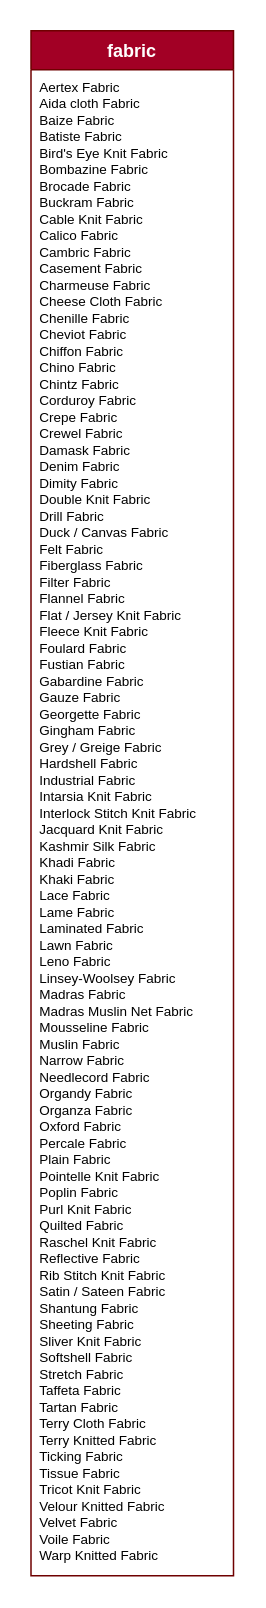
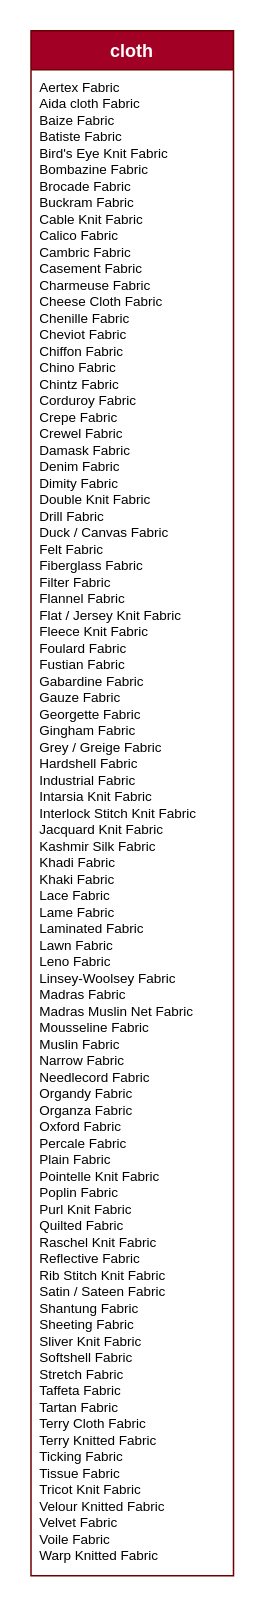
- <mxCell id="2" value="fabric" style="swimlane;fontStyle=1;align=center;verticalAlign=top;childLayout=stackLayout;horizontal=1;startSize=26;horizontalStack=0;resizeParent=1;resizeLast=0;collapsible=1;marginBottom=0;rounded=0;shadow=0;strokeWidth=1;fillColor=#a20025;strokeColor=#6F0000;fontColor=#ffffff;" parent="1" vertex="1"><mxGeometry x="20" y="20" width="135" height="1030" as="geometry"><mxRectangle x="240" y="268" width="160" height="26" as="alternateBounds" /></mxGeometry></mxCell>
+ <mxCell id="2" value="cloth" style="swimlane;fontStyle=1;align=center;verticalAlign=top;childLayout=stackLayout;horizontal=1;startSize=26;horizontalStack=0;resizeParent=1;resizeLast=0;collapsible=1;marginBottom=0;rounded=0;shadow=0;strokeWidth=1;fillColor=#a20025;strokeColor=#6F0000;fontColor=#ffffff;" parent="1" vertex="1"><mxGeometry x="20" y="20" width="135" height="1030" as="geometry"><mxRectangle x="240" y="268" width="160" height="26" as="alternateBounds" /></mxGeometry></mxCell>
